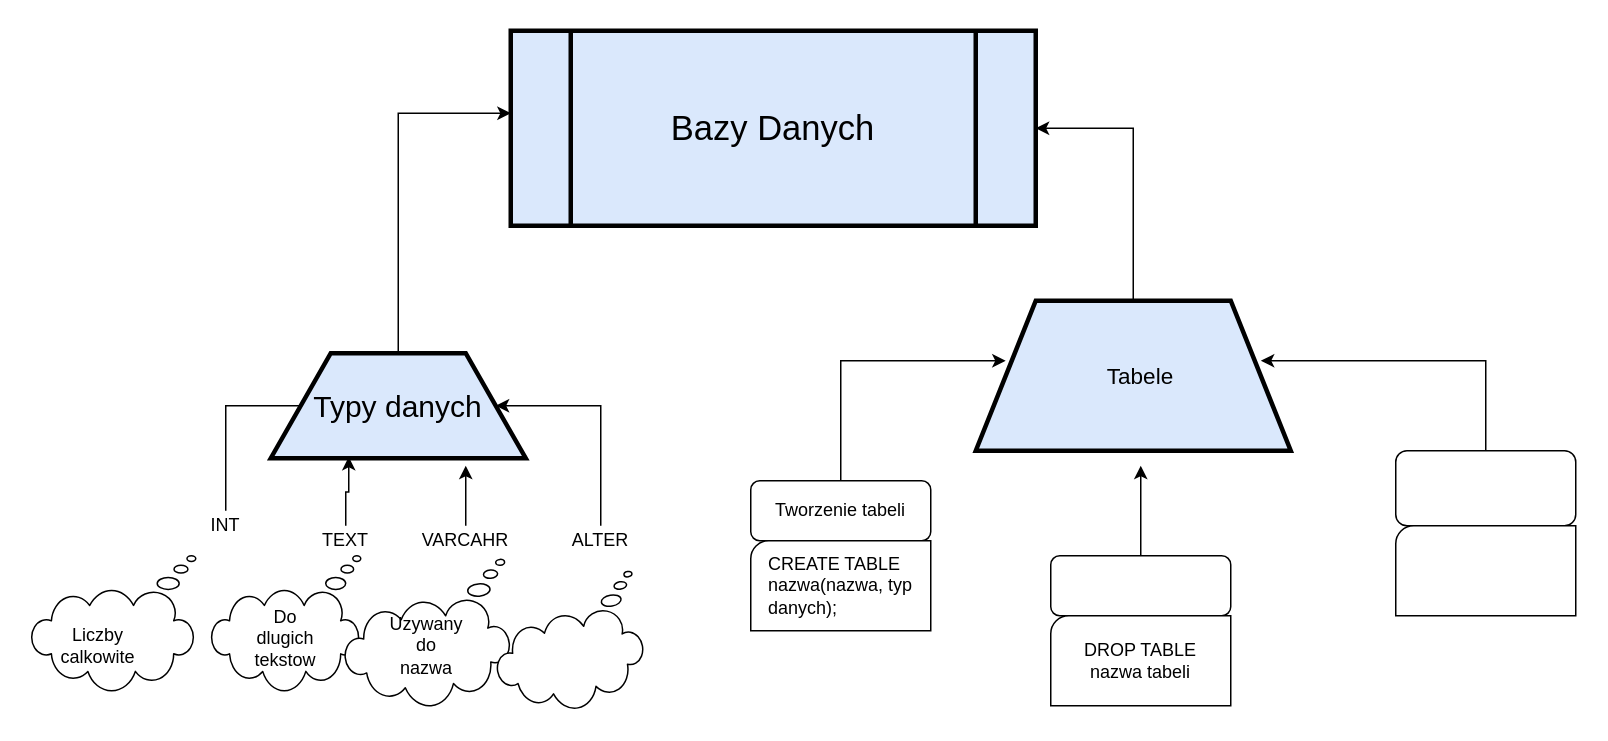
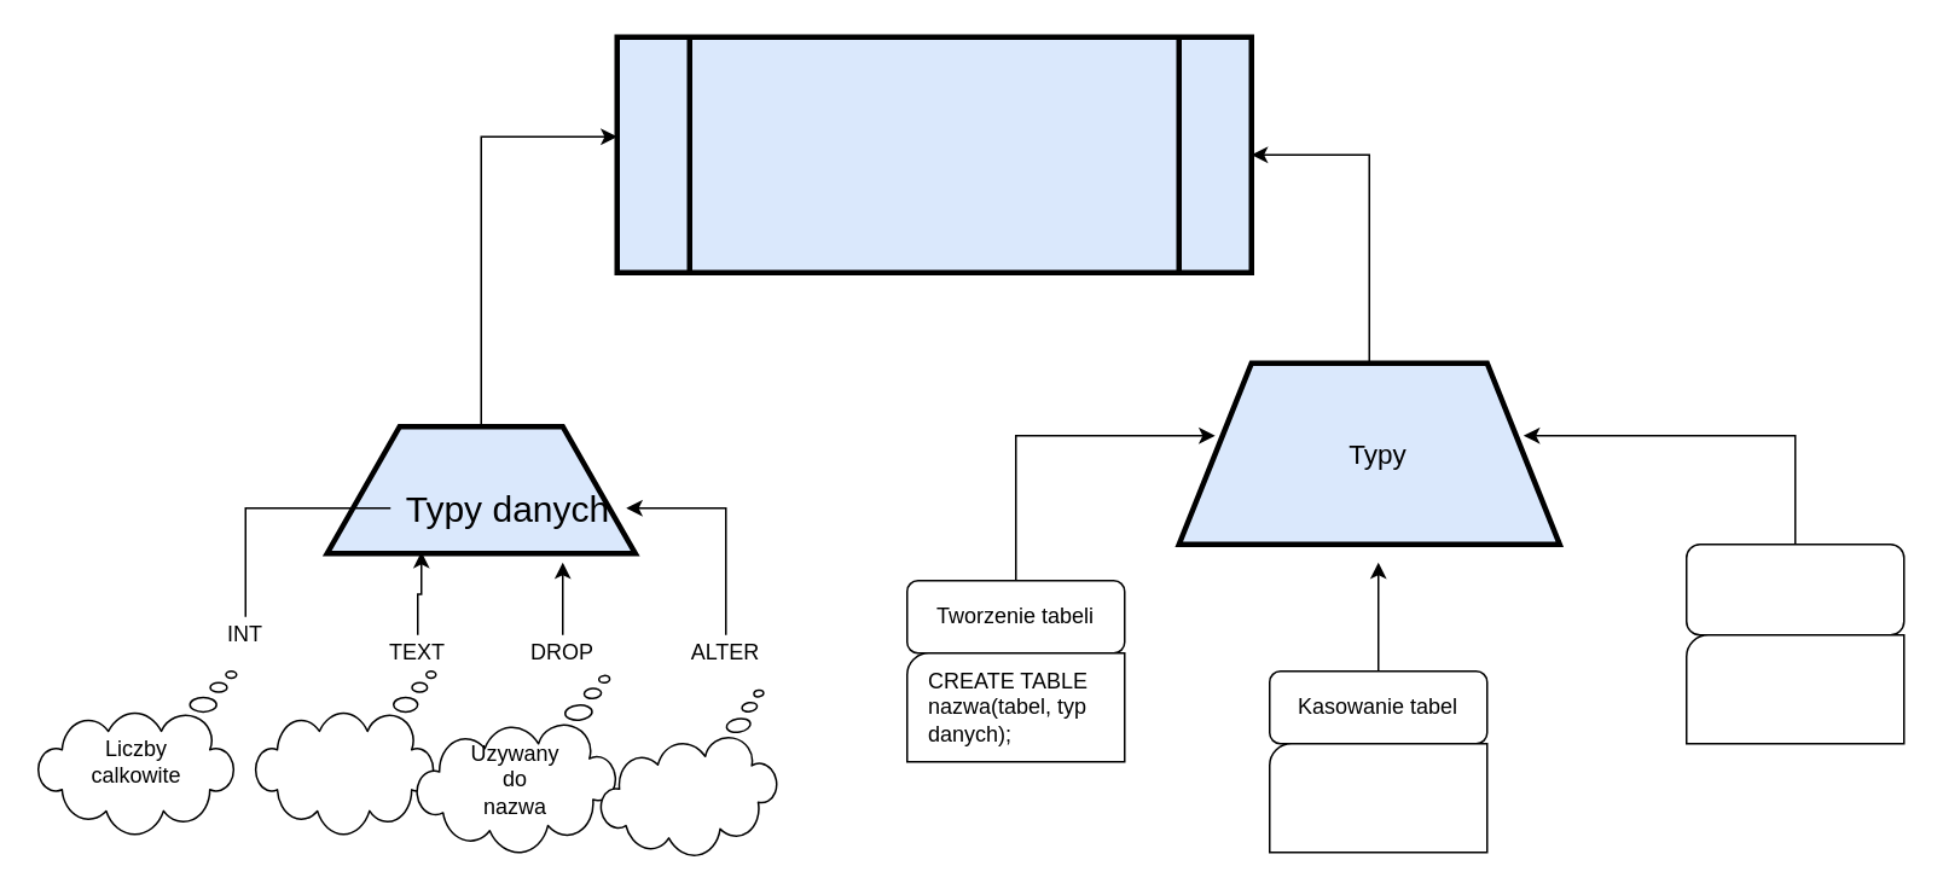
- <mxCell id="5" value="&lt;font style=&quot;font-size: 23px&quot;&gt;Bazy Danych&lt;/font&gt;" style="text;html=1;strokeColor=none;fillColor=none;align=center;verticalAlign=middle;whiteSpace=wrap;rounded=0;" parent="1" vertex="1"><mxGeometry x="395" y="45" width="240" height="80" as="geometry" /></mxCell>
- <mxCell id="15" value="&lt;font style=&quot;font-size: 15px&quot;&gt;Tabele&lt;/font&gt;" style="text;html=1;strokeColor=none;fillColor=none;align=center;verticalAlign=middle;whiteSpace=wrap;rounded=0;" parent="1" vertex="1"><mxGeometry x="710" y="230" width="100" height="40" as="geometry" /></mxCell>
+ <mxCell id="15" value="&lt;font style=&quot;font-size: 15px&quot;&gt;Typy&lt;/font&gt;" style="text;html=1;strokeColor=none;fillColor=none;align=center;verticalAlign=middle;whiteSpace=wrap;rounded=0;" parent="1" vertex="1"><mxGeometry x="710" y="230" width="100" height="40" as="geometry" /></mxCell>
- <mxCell id="6" value="&lt;font style=&quot;font-size: 20px&quot;&gt;Typy danych&lt;/font&gt;" style="text;html=1;strokeColor=none;fillColor=none;align=center;verticalAlign=middle;whiteSpace=wrap;rounded=0;" parent="1" vertex="1"><mxGeometry x="200" y="250" width="130" height="40" as="geometry" /></mxCell>
+ <mxCell id="6" value="&lt;font style=&quot;font-size: 20px&quot;&gt;Typy danych&lt;/font&gt;" style="text;html=1;strokeColor=none;fillColor=none;align=center;verticalAlign=middle;whiteSpace=wrap;rounded=0;" parent="1" vertex="1"><mxGeometry x="215" y="260" width="130" height="40" as="geometry" /></mxCell>
- <mxCell id="8" value="INT" style="text;html=1;strokeColor=none;fillColor=none;align=center;verticalAlign=middle;whiteSpace=wrap;rounded=0;" parent="1" vertex="1"><mxGeometry x="130" y="340" width="40" height="20" as="geometry" /></mxCell>
+ <mxCell id="8" value="INT" style="text;html=1;strokeColor=none;fillColor=none;align=center;verticalAlign=middle;whiteSpace=wrap;rounded=0;" parent="1" vertex="1"><mxGeometry x="115" y="340" width="40" height="20" as="geometry" /></mxCell>
- <mxCell id="12" value="VARCAHR" style="text;html=1;strokeColor=none;fillColor=none;align=center;verticalAlign=middle;whiteSpace=wrap;rounded=0;" parent="1" vertex="1"><mxGeometry x="290" y="350" width="40" height="20" as="geometry" /></mxCell>
+ <mxCell id="12" value="DROP" style="text;html=1;strokeColor=none;fillColor=none;align=center;verticalAlign=middle;whiteSpace=wrap;rounded=0;" parent="1" vertex="1"><mxGeometry x="290" y="350" width="40" height="20" as="geometry" /></mxCell>
- <mxCell id="20" value="CREATE TABLE nazwa(nazwa, typ danych);" style="text;html=1;strokeColor=none;fillColor=none;align=left;verticalAlign=middle;whiteSpace=wrap;rounded=0;" parent="1" vertex="1"><mxGeometry x="510" y="360" width="120" height="60" as="geometry" /></mxCell>
+ <mxCell id="20" value="CREATE TABLE nazwa(tabel, typ danych);" style="text;html=1;strokeColor=none;fillColor=none;align=left;verticalAlign=middle;whiteSpace=wrap;rounded=0;" parent="1" vertex="1"><mxGeometry x="510" y="360" width="120" height="60" as="geometry" /></mxCell>
+ <mxCell id="24" value="Kasowanie tabel" style="text;html=1;strokeColor=none;fillColor=none;align=center;verticalAlign=middle;whiteSpace=wrap;rounded=0;" parent="1" vertex="1"><mxGeometry x="710" y="380" width="100" height="20" as="geometry" /></mxCell>
- <mxCell id="34" value="Do dlugich tekstow" style="text;html=1;strokeColor=none;fillColor=none;align=center;verticalAlign=middle;whiteSpace=wrap;rounded=0;" parent="1" vertex="1"><mxGeometry x="170" y="415" width="40" height="20" as="geometry" /></mxCell>
- <mxCell id="32" value="Liczby calkowite" style="text;html=1;strokeColor=none;fillColor=none;align=center;verticalAlign=middle;whiteSpace=wrap;rounded=0;" parent="1" vertex="1"><mxGeometry x="45" y="420" width="40" height="20" as="geometry" /></mxCell>
+ <mxCell id="32" value="Liczby calkowite" style="text;html=1;strokeColor=none;fillColor=none;align=center;verticalAlign=middle;whiteSpace=wrap;rounded=0;" parent="1" vertex="1"><mxGeometry x="55" y="410" width="40" height="20" as="geometry" /></mxCell>
- <mxCell id="25" value="DROP TABLE nazwa tabeli" style="text;html=1;strokeColor=none;fillColor=none;align=center;verticalAlign=middle;whiteSpace=wrap;rounded=0;" parent="1" vertex="1"><mxGeometry x="705" y="415" width="110" height="50" as="geometry" /></mxCell>
